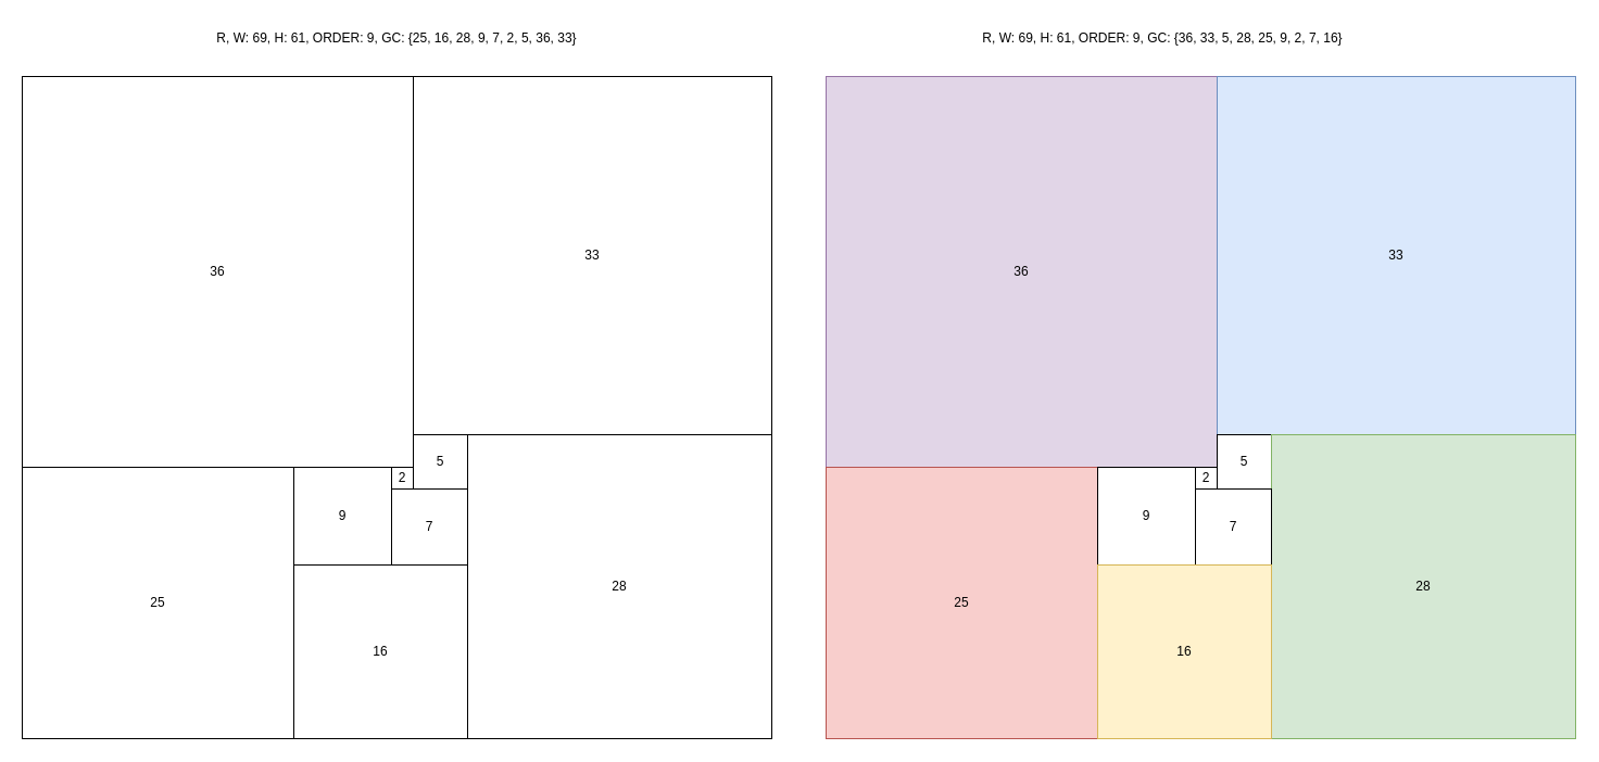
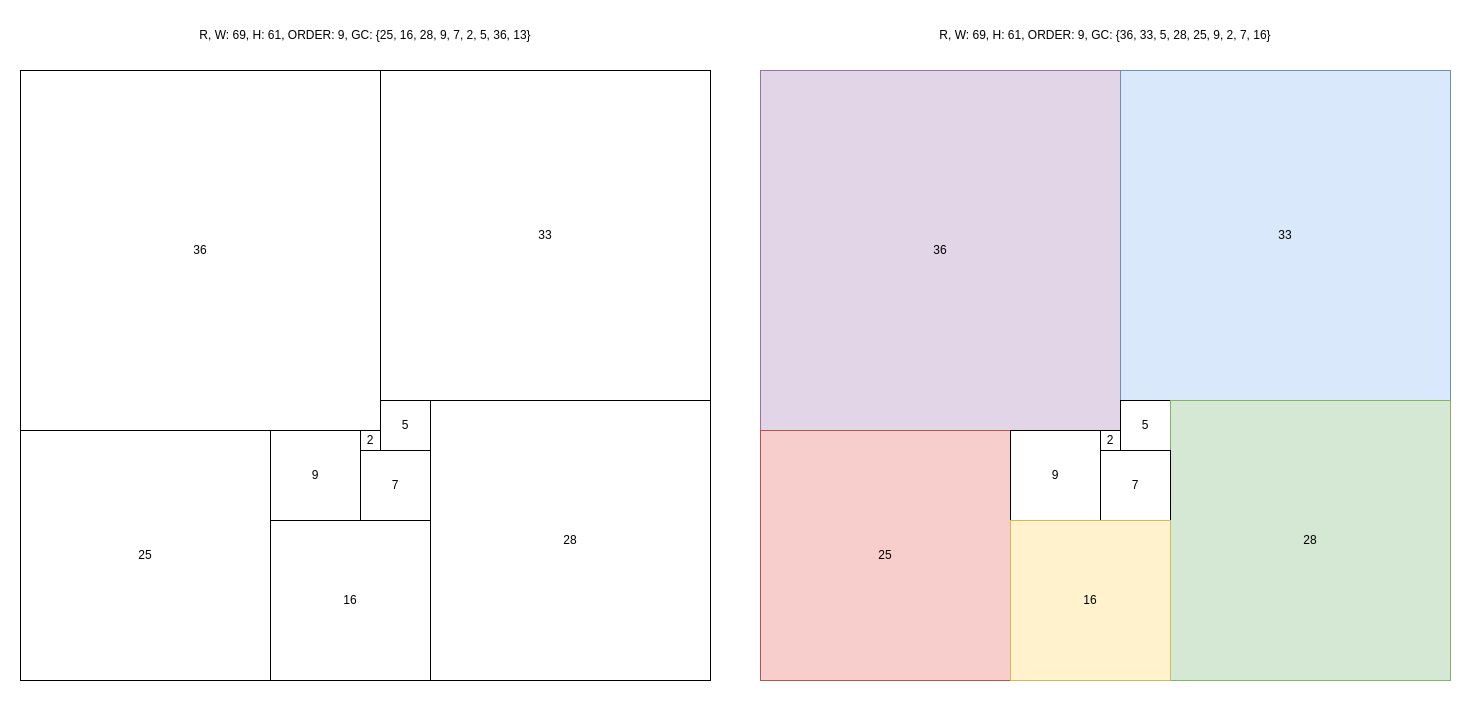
- <mxCell id="2" value="R, W: 69, H: 61, ORDER: 9, GC: {25, 16, 28, 9, 7, 2, 5, 36, 33} " style="text;html=1;strokeColor=none;fillColor=none;align=center;verticalAlign=middle;whiteSpace=wrap;rounded=0;" parent="1" vertex="1"><mxGeometry x="20" width="690" height="30" as="geometry" y="20" /></mxCell>
+ <mxCell id="2" value="R, W: 69, H: 61, ORDER: 9, GC: {25, 16, 28, 9, 7, 2, 5, 36, 13} " style="text;html=1;strokeColor=none;fillColor=none;align=center;verticalAlign=middle;whiteSpace=wrap;rounded=0;" parent="1" vertex="1"><mxGeometry x="20" width="690" height="30" as="geometry" y="20" /></mxCell>
- <mxCell id="12" value="R, W: 69, H: 61, ORDER: 9, GC: {36, 33, 5, 28, 25, 9, 2, 7, 16} " style="text;html=1;strokeColor=none;fillColor=none;align=center;verticalAlign=middle;whiteSpace=wrap;rounded=0;" parent="1" vertex="1"><mxGeometry x="725" y="20" width="690" height="30" as="geometry" /></mxCell>
+ <mxCell id="12" value="R, W: 69, H: 61, ORDER: 9, GC: {36, 33, 5, 28, 25, 9, 2, 7, 16} " style="text;html=1;strokeColor=none;fillColor=none;align=center;verticalAlign=middle;whiteSpace=wrap;rounded=0;" parent="1" vertex="1"><mxGeometry x="760" width="690" height="30" as="geometry" y="20" /></mxCell>
